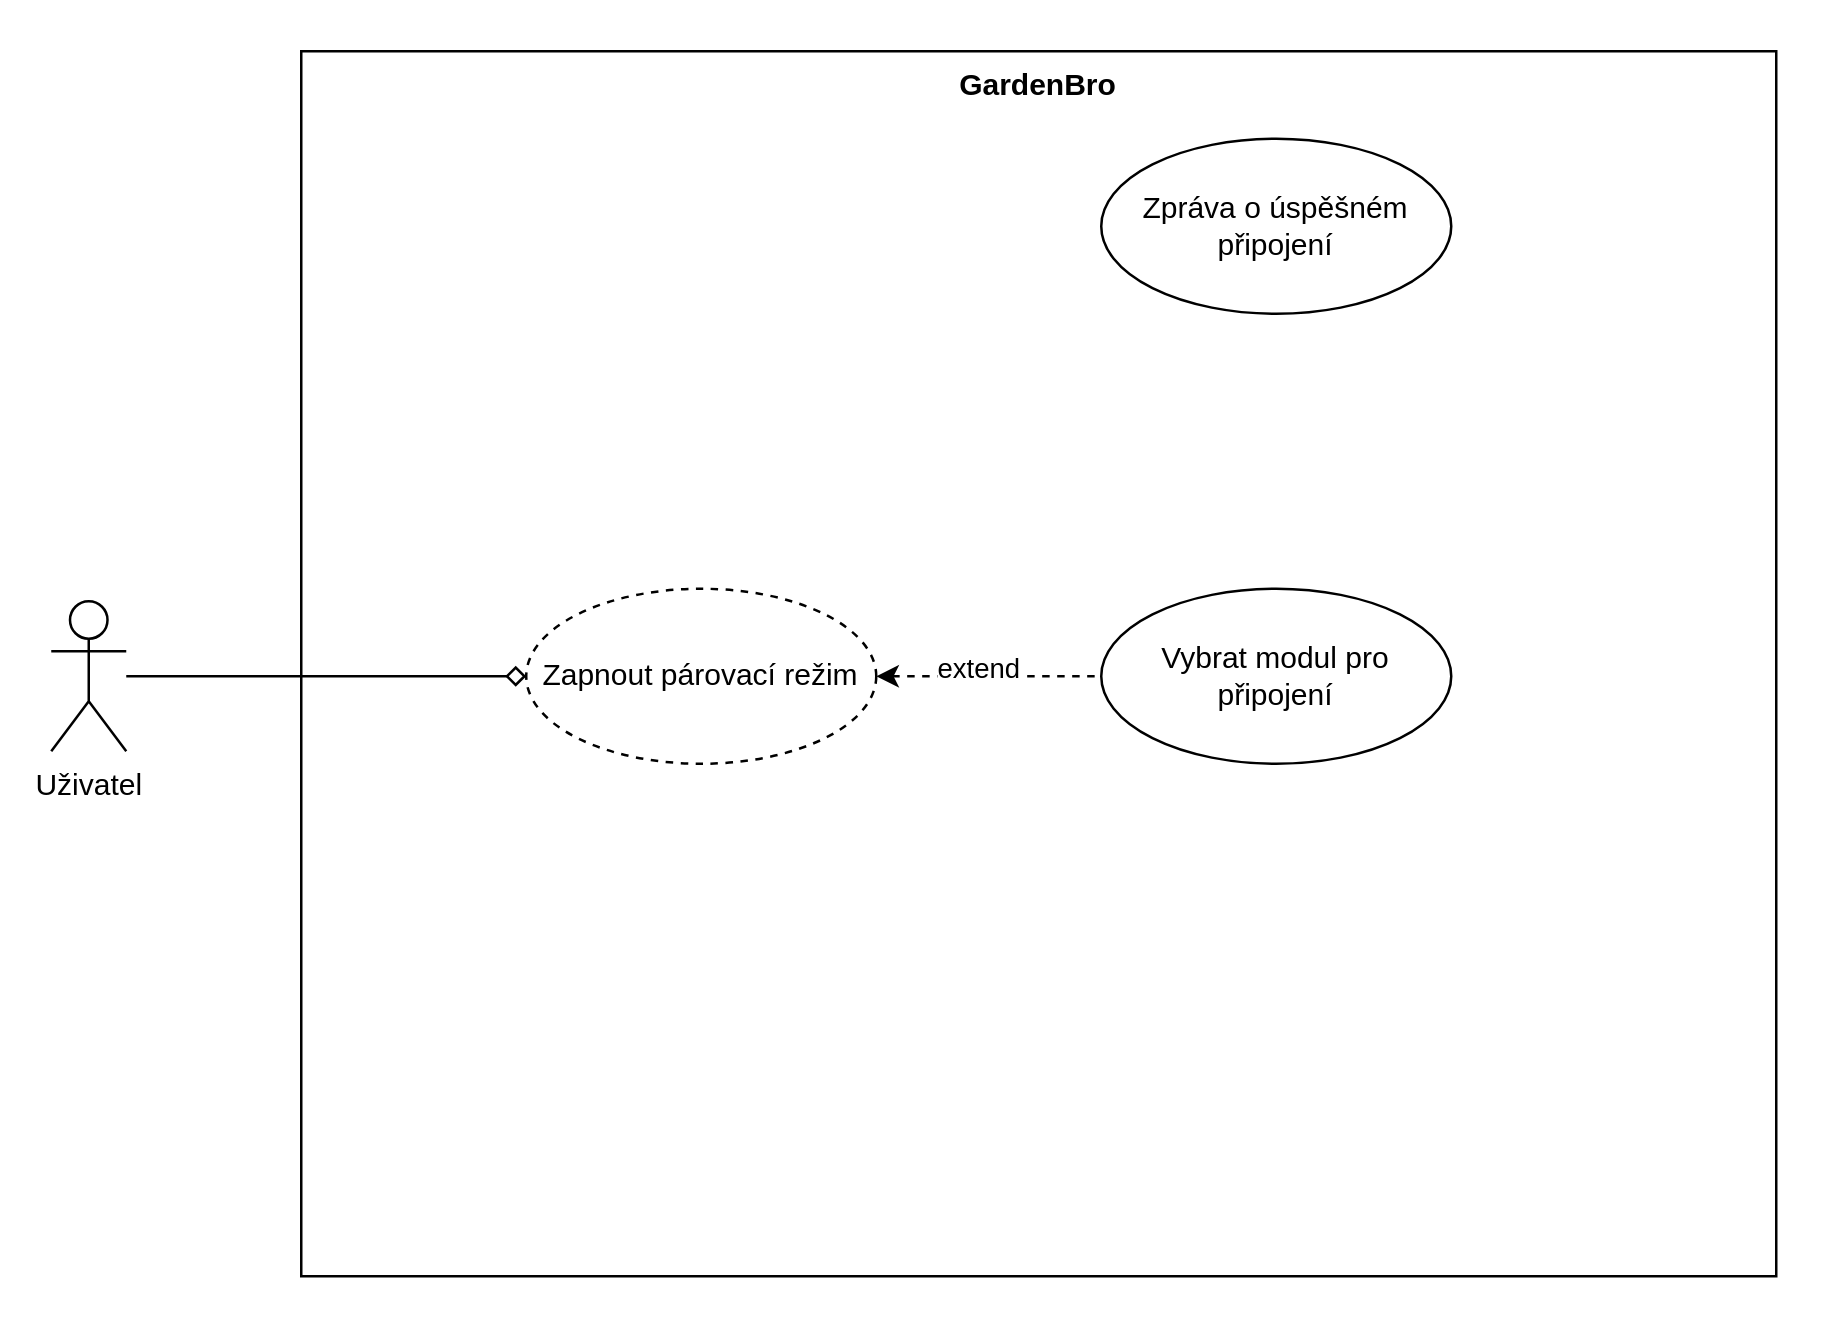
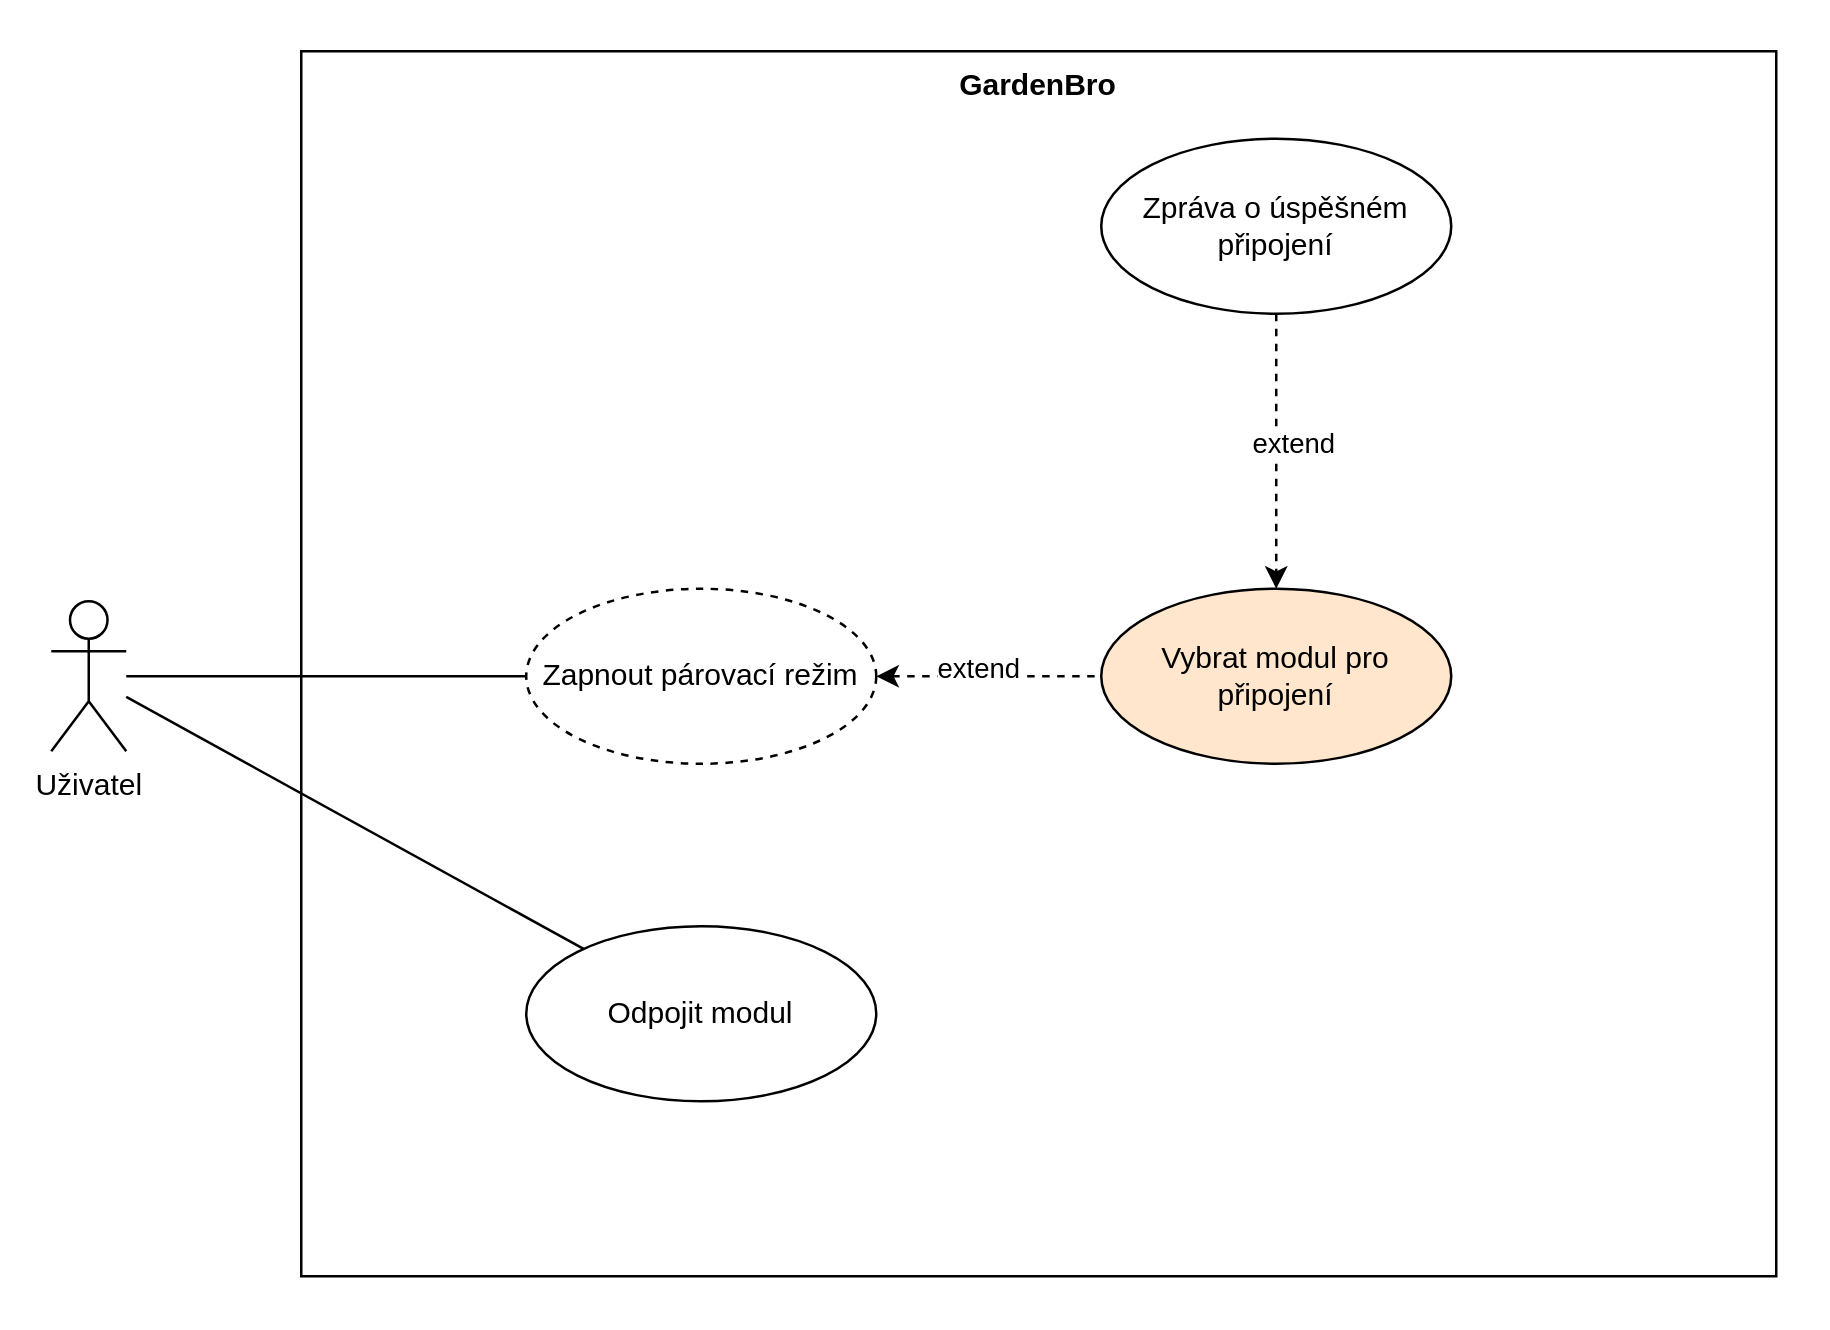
+ <mxCell id="11" style="edgeStyle=orthogonalEdgeStyle;rounded=0;orthogonalLoop=1;jettySize=auto;html=1;dashed=1;" edge="1" parent="1" source="13" target="10"><mxGeometry relative="1" as="geometry" /></mxCell>
+ <mxCell id="12" value="extend" style="edgeLabel;html=1;align=center;verticalAlign=middle;resizable=0;points=[];" vertex="1" connectable="0" parent="11"><mxGeometry x="-0.08" y="6" relative="1" as="geometry"><mxPoint as="offset" /></mxGeometry></mxCell>
- <mxCell id="3" style="edgeStyle=orthogonalEdgeStyle;rounded=0;orthogonalLoop=1;jettySize=auto;html=1;endArrow=diamond;endFill=0;" edge="1" parent="1" source="5" target="9"><mxGeometry relative="1" as="geometry"><mxPoint x="170" y="270" as="targetPoint" /></mxGeometry></mxCell>
+ <mxCell id="3" style="edgeStyle=orthogonalEdgeStyle;rounded=0;orthogonalLoop=1;jettySize=auto;html=1;endArrow=none;endFill=0;" edge="1" parent="1" source="5" target="9"><mxGeometry relative="1" as="geometry"><mxPoint x="170" y="270" as="targetPoint" /></mxGeometry></mxCell>
- <mxCell id="10" value="Vybrat modul pro připojení" style="ellipse;whiteSpace=wrap;html=1;" vertex="1" parent="1"><mxGeometry x="440" y="235" width="140" height="70" as="geometry" /></mxCell>
+ <mxCell id="10" value="Vybrat modul pro připojení" style="ellipse;whiteSpace=wrap;html=1;fillColor=#ffe6cc;" vertex="1" parent="1"><mxGeometry x="440" y="235" width="140" height="70" as="geometry" /></mxCell>
+ <mxCell id="4" style="rounded=0;orthogonalLoop=1;jettySize=auto;html=1;endArrow=none;endFill=0;" edge="1" parent="1" source="5" target="14"><mxGeometry relative="1" as="geometry" /></mxCell>
+ <mxCell id="14" value="Odpojit modul" style="ellipse;whiteSpace=wrap;html=1;" vertex="1" parent="1"><mxGeometry x="210" y="370" width="140" height="70" as="geometry" /></mxCell>
